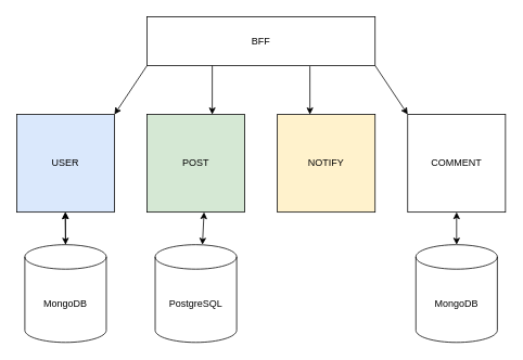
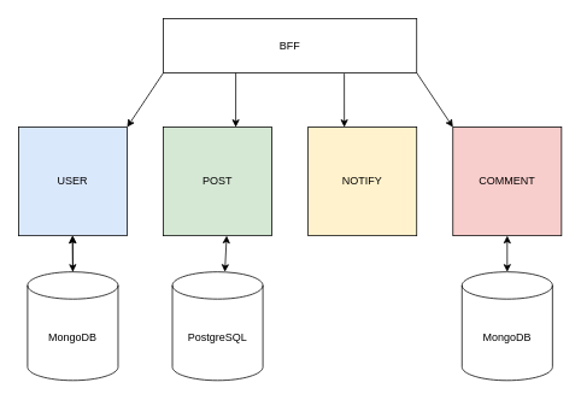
- <mxCell id="13" value="COMMENT" style="whiteSpace=wrap;html=1;aspect=fixed;" vertex="1" parent="1"><mxGeometry x="500" y="140" width="120" height="120" as="geometry" /></mxCell>
+ <mxCell id="13" value="COMMENT" style="whiteSpace=wrap;html=1;aspect=fixed;fillColor=#f8cecc;" vertex="1" parent="1"><mxGeometry x="500" y="140" width="120" height="120" as="geometry" /></mxCell>
